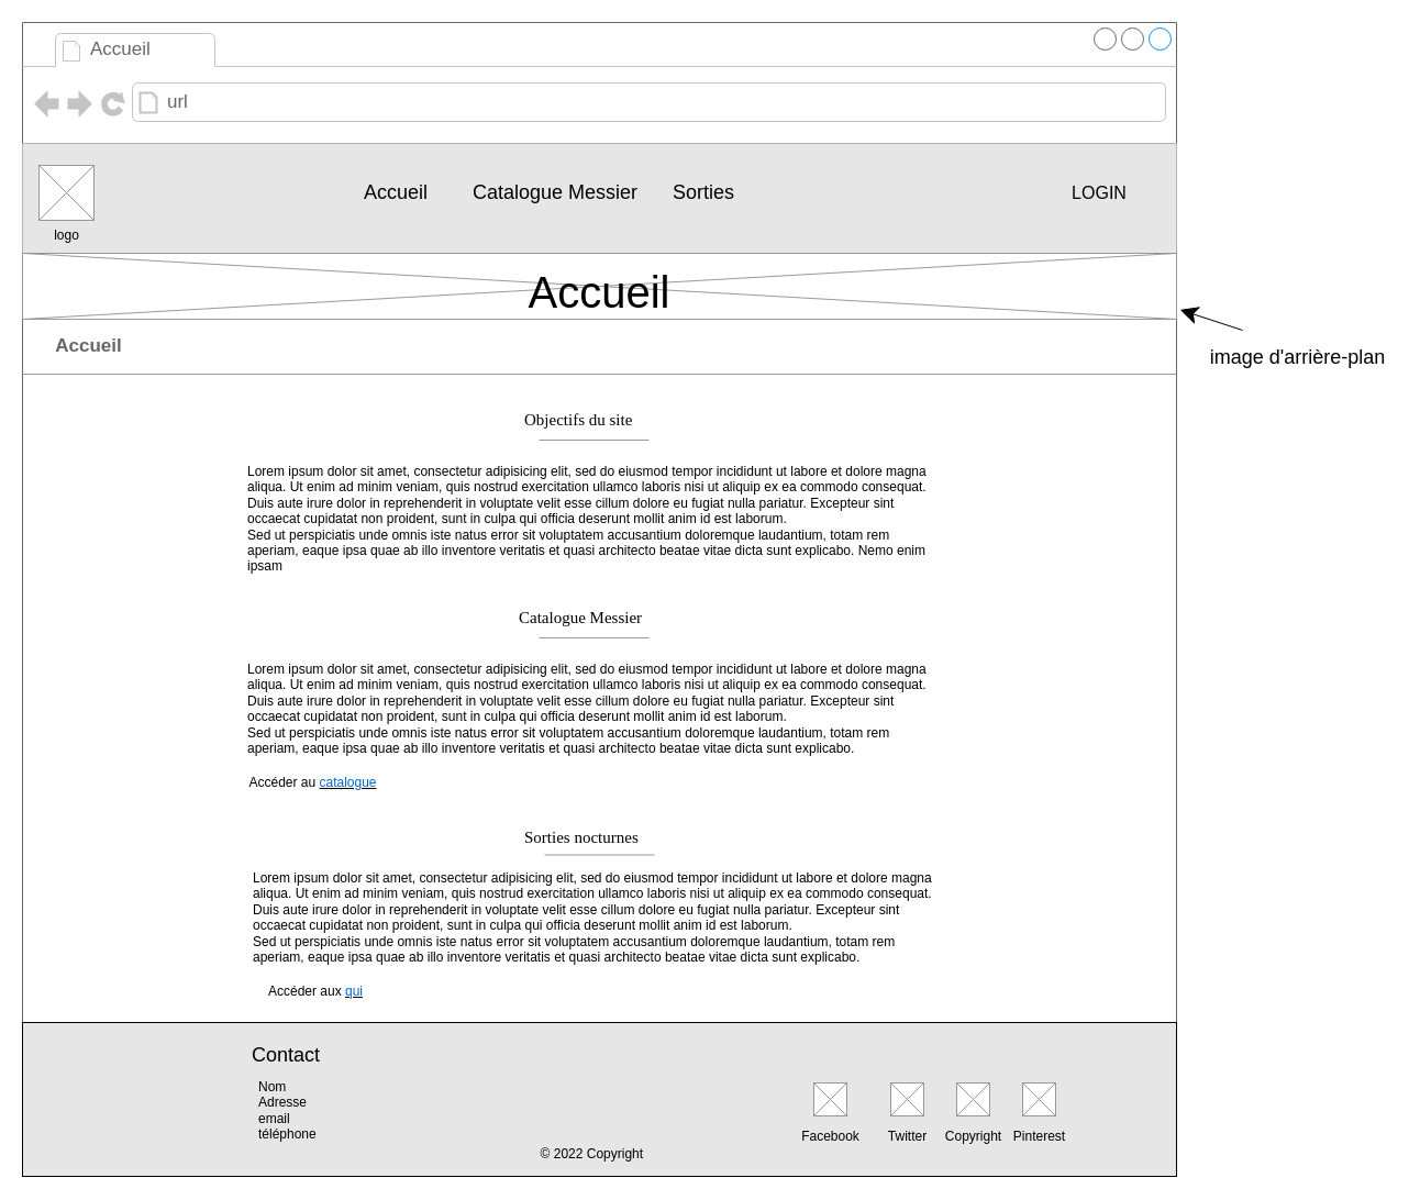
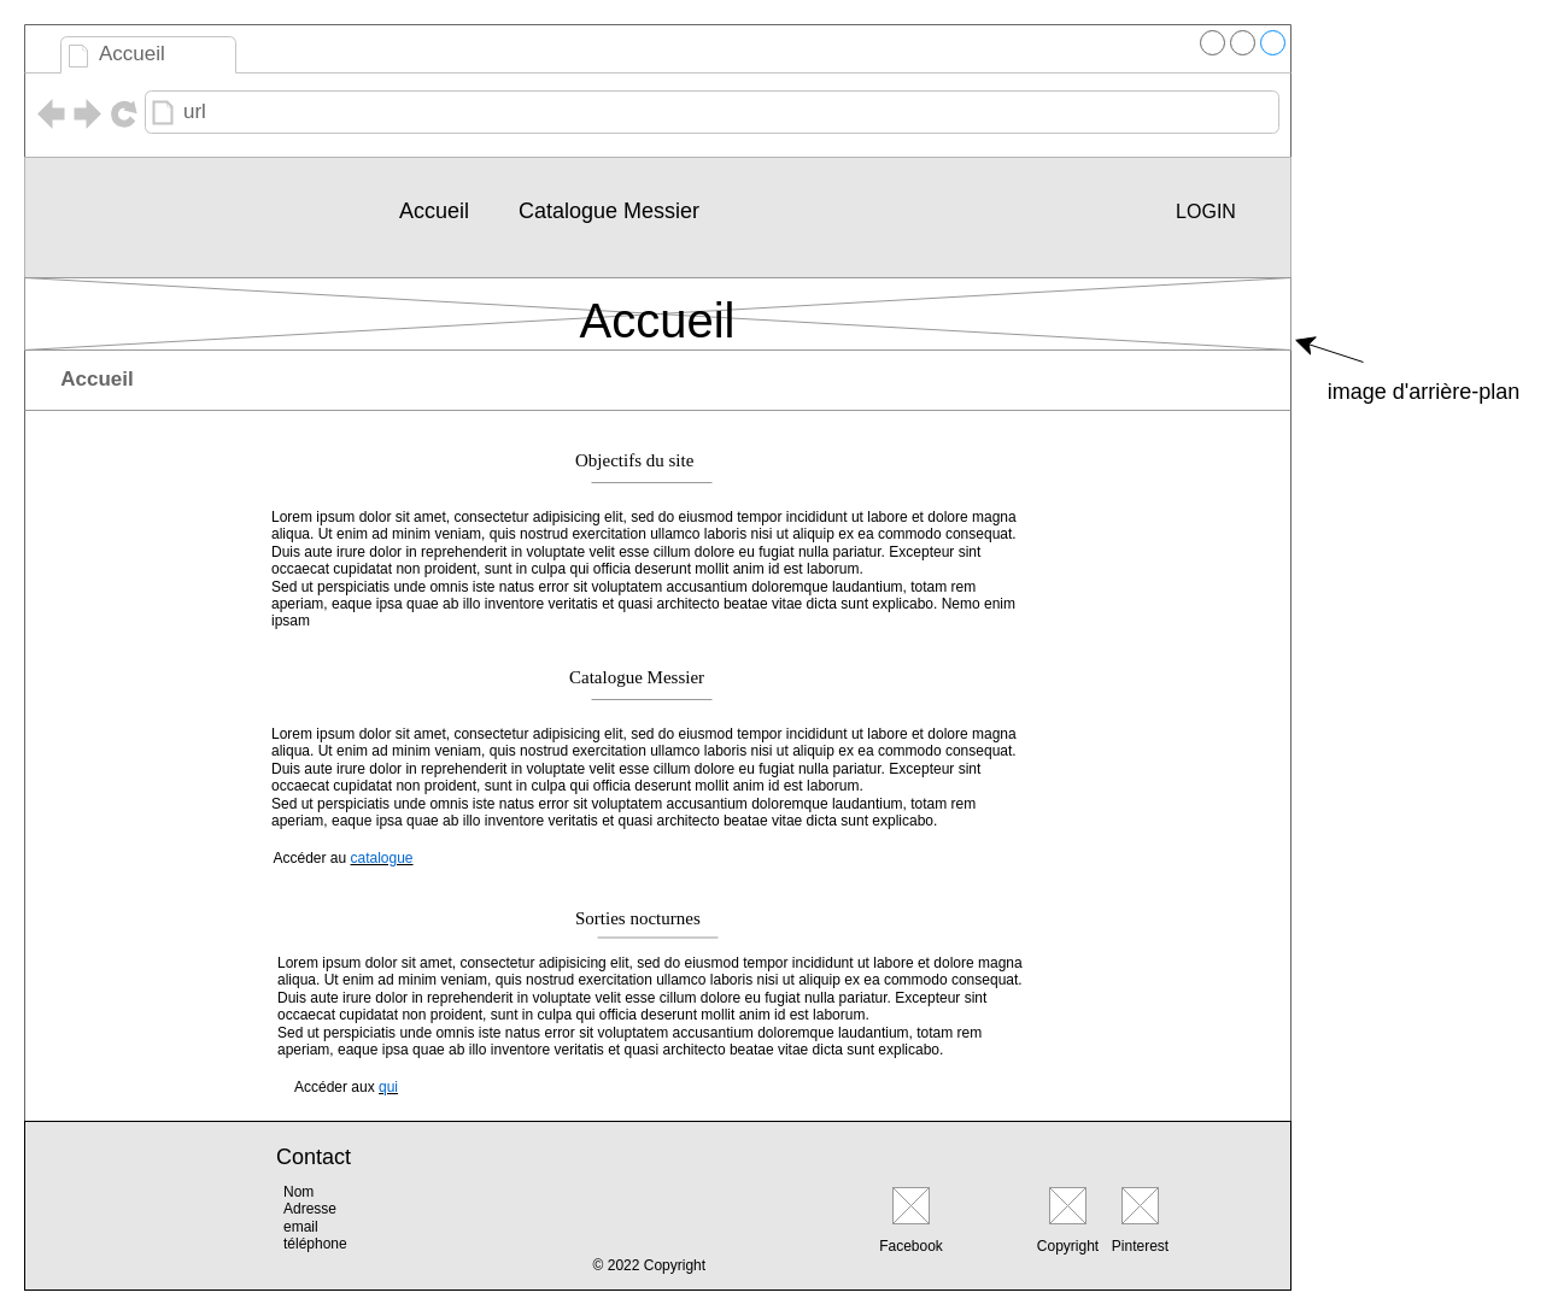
- <mxCell id="9" value="logo" style="verticalLabelPosition=bottom;shadow=0;dashed=0;align=center;html=1;verticalAlign=top;strokeWidth=1;shape=mxgraph.mockup.graphics.simpleIcon;strokeColor=#999999;hachureGap=4;pointerEvents=0;" parent="2" vertex="1"><mxGeometry x="15" y="130" width="50" height="50" as="geometry" /></mxCell>
- <mxCell id="11" value="Sorties" style="text;html=1;strokeColor=none;fillColor=none;align=center;verticalAlign=middle;whiteSpace=wrap;rounded=0;hachureGap=4;pointerEvents=0;fontSize=18;" parent="2" vertex="1"><mxGeometry x="580" y="135" width="80" height="40" as="geometry" /></mxCell>
- <mxCell id="26" value="&lt;font style=&quot;font-size: 12px&quot;&gt;Twitter&lt;/font&gt;" style="verticalLabelPosition=bottom;shadow=0;dashed=0;align=center;html=1;verticalAlign=top;strokeWidth=1;shape=mxgraph.mockup.graphics.simpleIcon;strokeColor=#999999;hachureGap=4;pointerEvents=0;fontSize=18;" parent="2" vertex="1"><mxGeometry x="790" y="965" width="30" height="30" as="geometry" /></mxCell>
